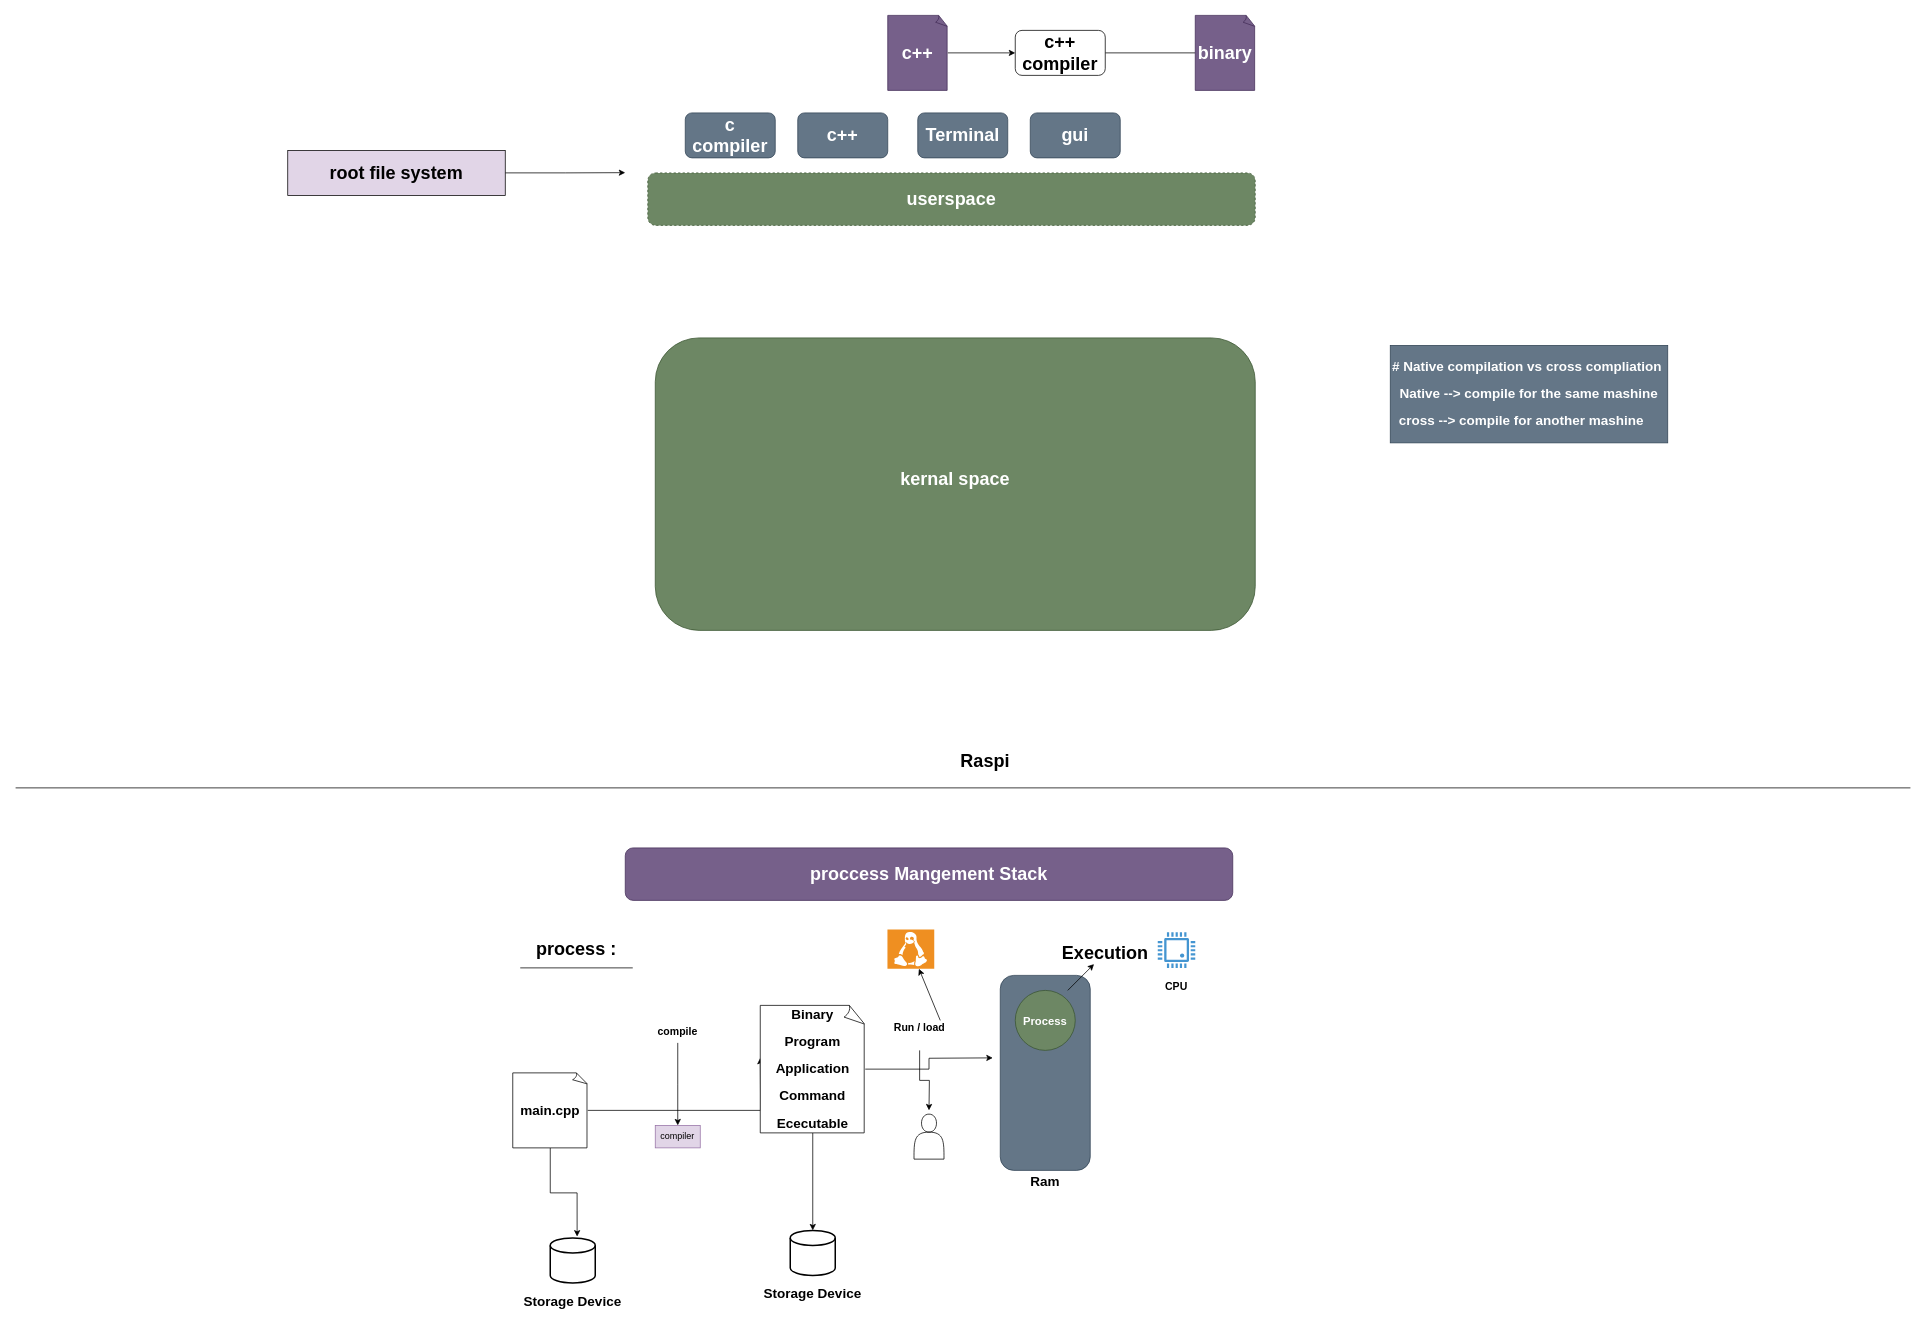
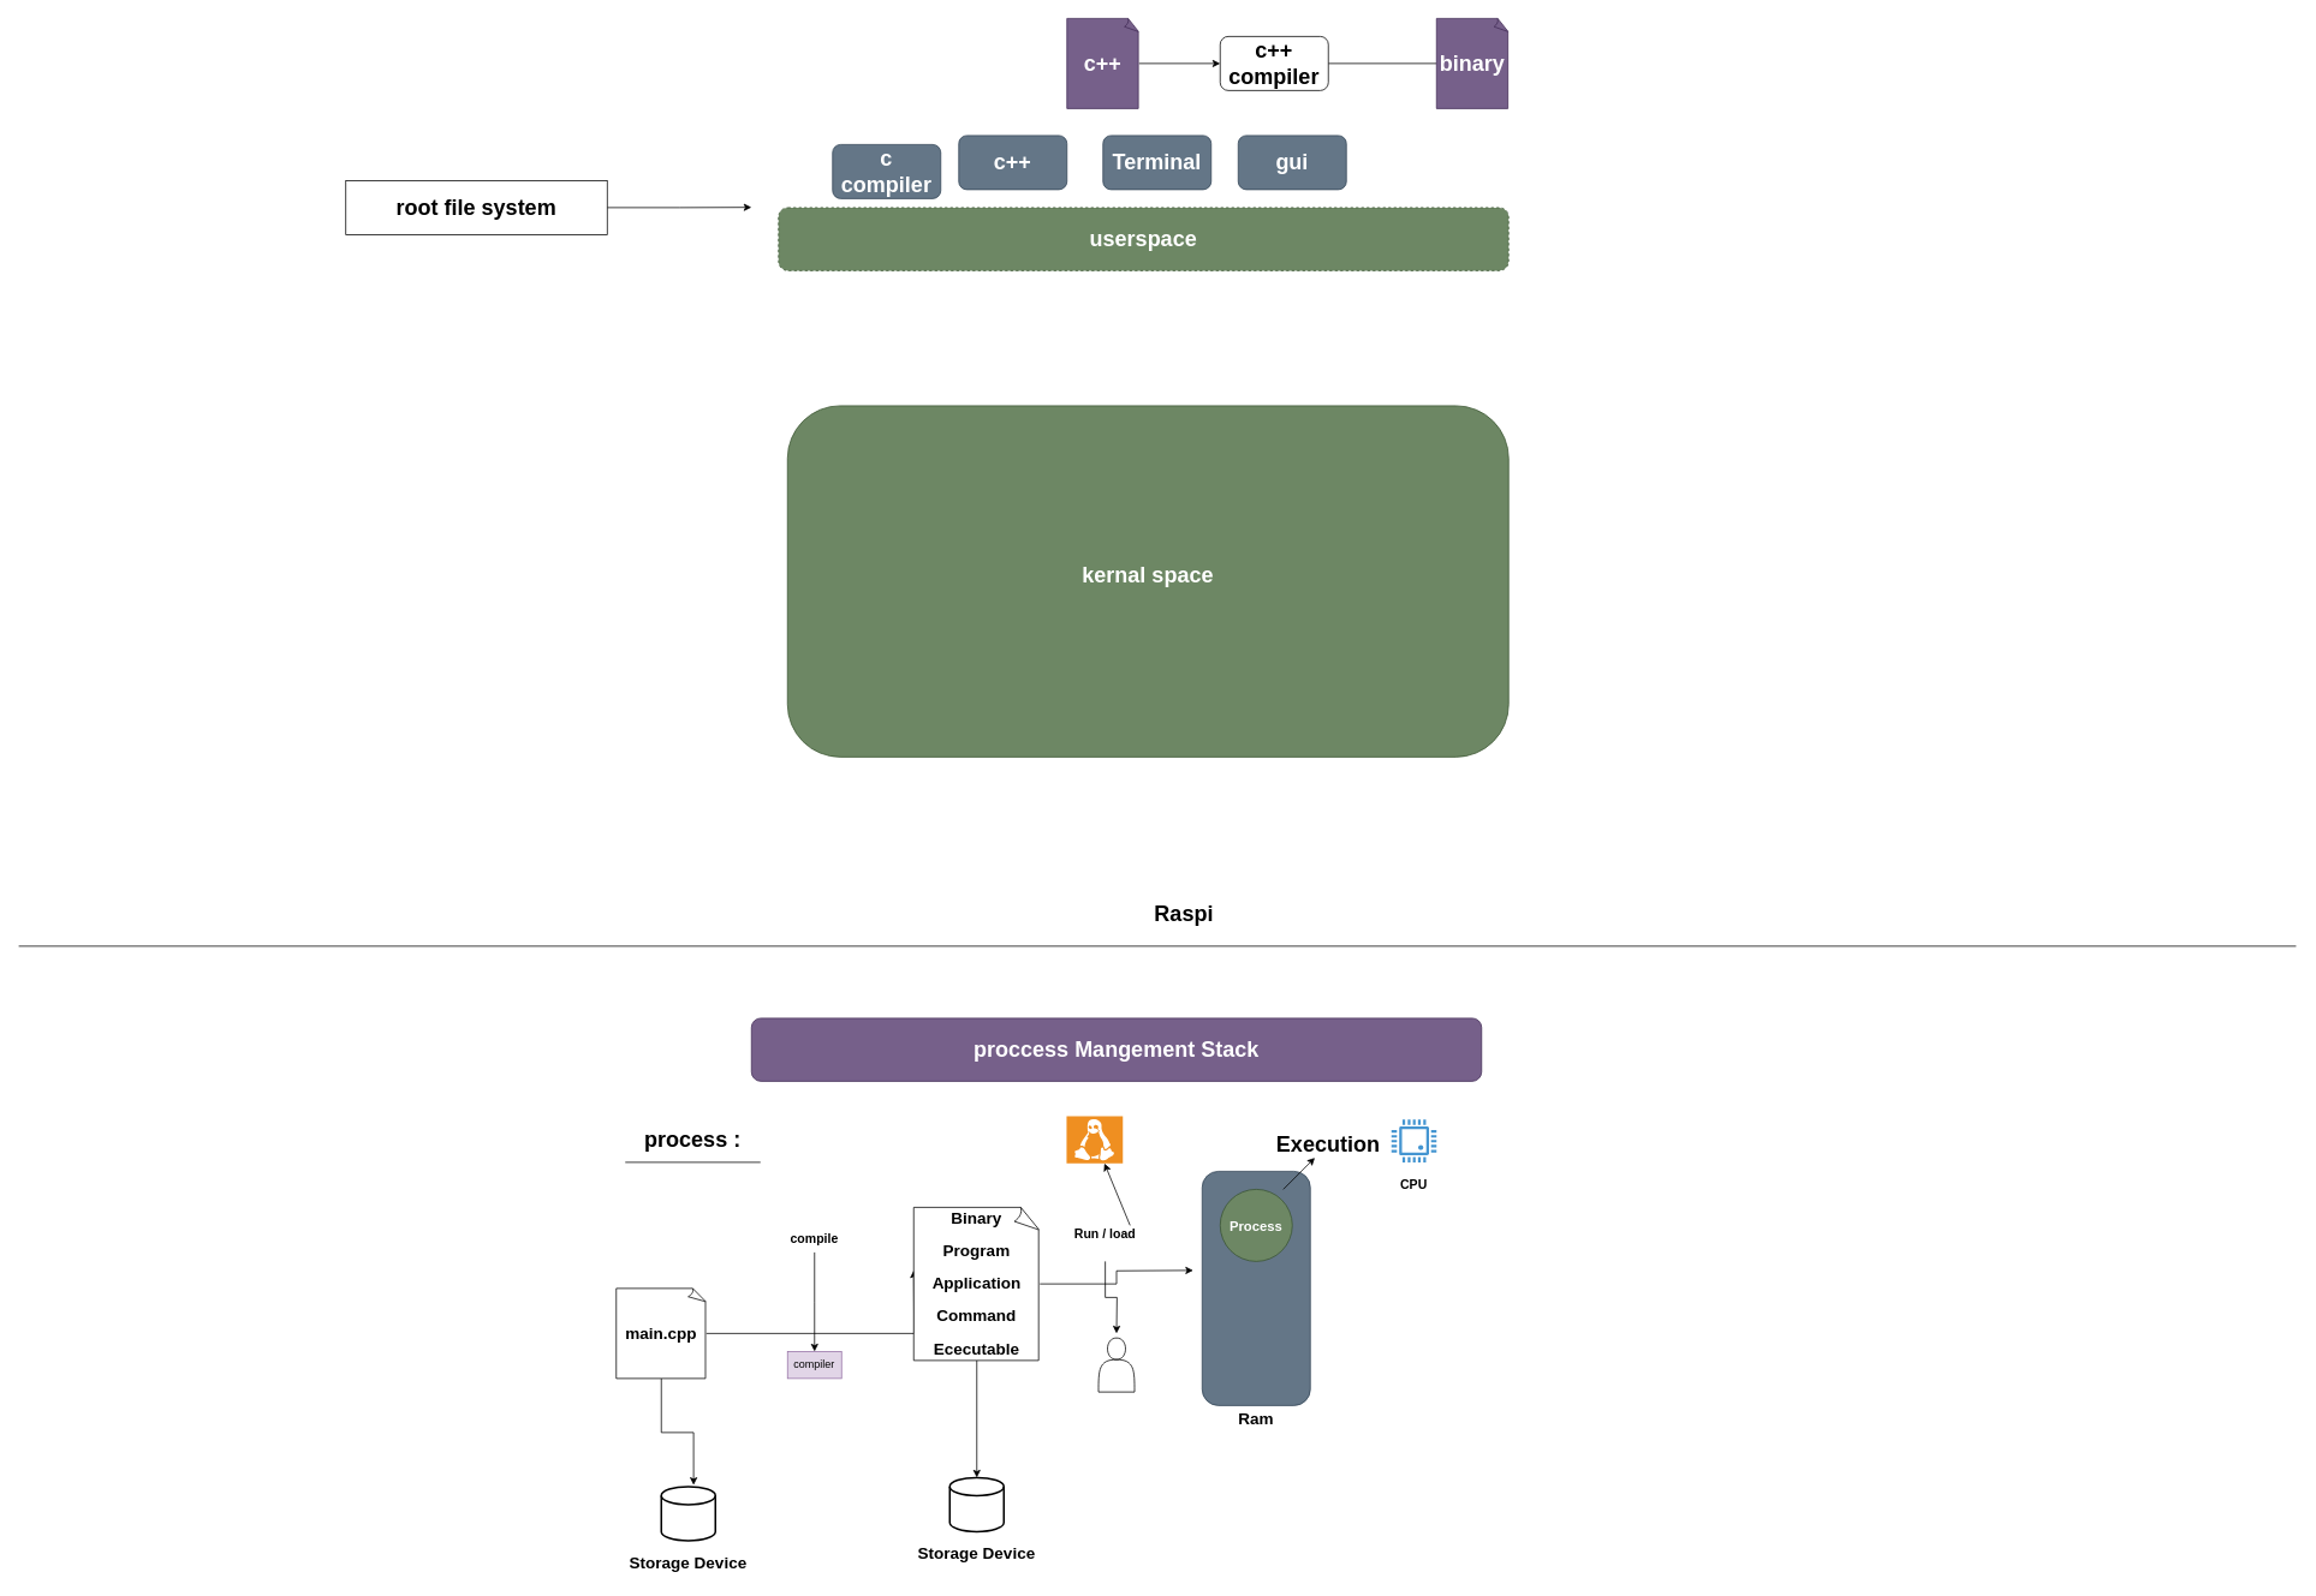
- <mxCell id="8" value="&lt;h1&gt;c compiler&lt;/h1&gt;" style="rounded=1;whiteSpace=wrap;html=1;fillColor=#647687;fontColor=#ffffff;strokeColor=#314354;" vertex="1" parent="1"><mxGeometry x="913" y="150" width="120" height="60" as="geometry" /></mxCell>
+ <mxCell id="8" value="&lt;h1&gt;c compiler&lt;/h1&gt;" style="rounded=1;whiteSpace=wrap;html=1;fillColor=#647687;fontColor=#ffffff;strokeColor=#314354;" vertex="1" parent="1"><mxGeometry x="923" y="160" width="120" height="60" as="geometry" /></mxCell>
- <mxCell id="17" value="&lt;h1&gt;root file system&lt;/h1&gt;" style="rounded=0;whiteSpace=wrap;html=1;fillColor=#e1d5e7;" vertex="1" parent="1"><mxGeometry x="383" y="200" width="290" height="60" as="geometry" /></mxCell>
+ <mxCell id="17" value="&lt;h1&gt;root file system&lt;/h1&gt;" style="rounded=0;whiteSpace=wrap;html=1;" vertex="1" parent="1"><mxGeometry x="383" y="200" width="290" height="60" as="geometry" /></mxCell>
- <mxCell id="15" value="&lt;h2&gt;# Native compilation vs cross compliation&amp;nbsp;&lt;/h2&gt;&lt;h2&gt;Native --&amp;gt; compile for the same mashine&lt;/h2&gt;&lt;h2&gt;cross --&amp;gt; compile for another mashine&amp;nbsp; &amp;nbsp;&amp;nbsp;&lt;/h2&gt;" style="text;html=1;align=center;verticalAlign=middle;whiteSpace=wrap;rounded=0;fillColor=#647687;fontColor=#ffffff;strokeColor=#314354;" vertex="1" parent="1"><mxGeometry x="1853" y="460" width="370" height="130" as="geometry" /></mxCell>
